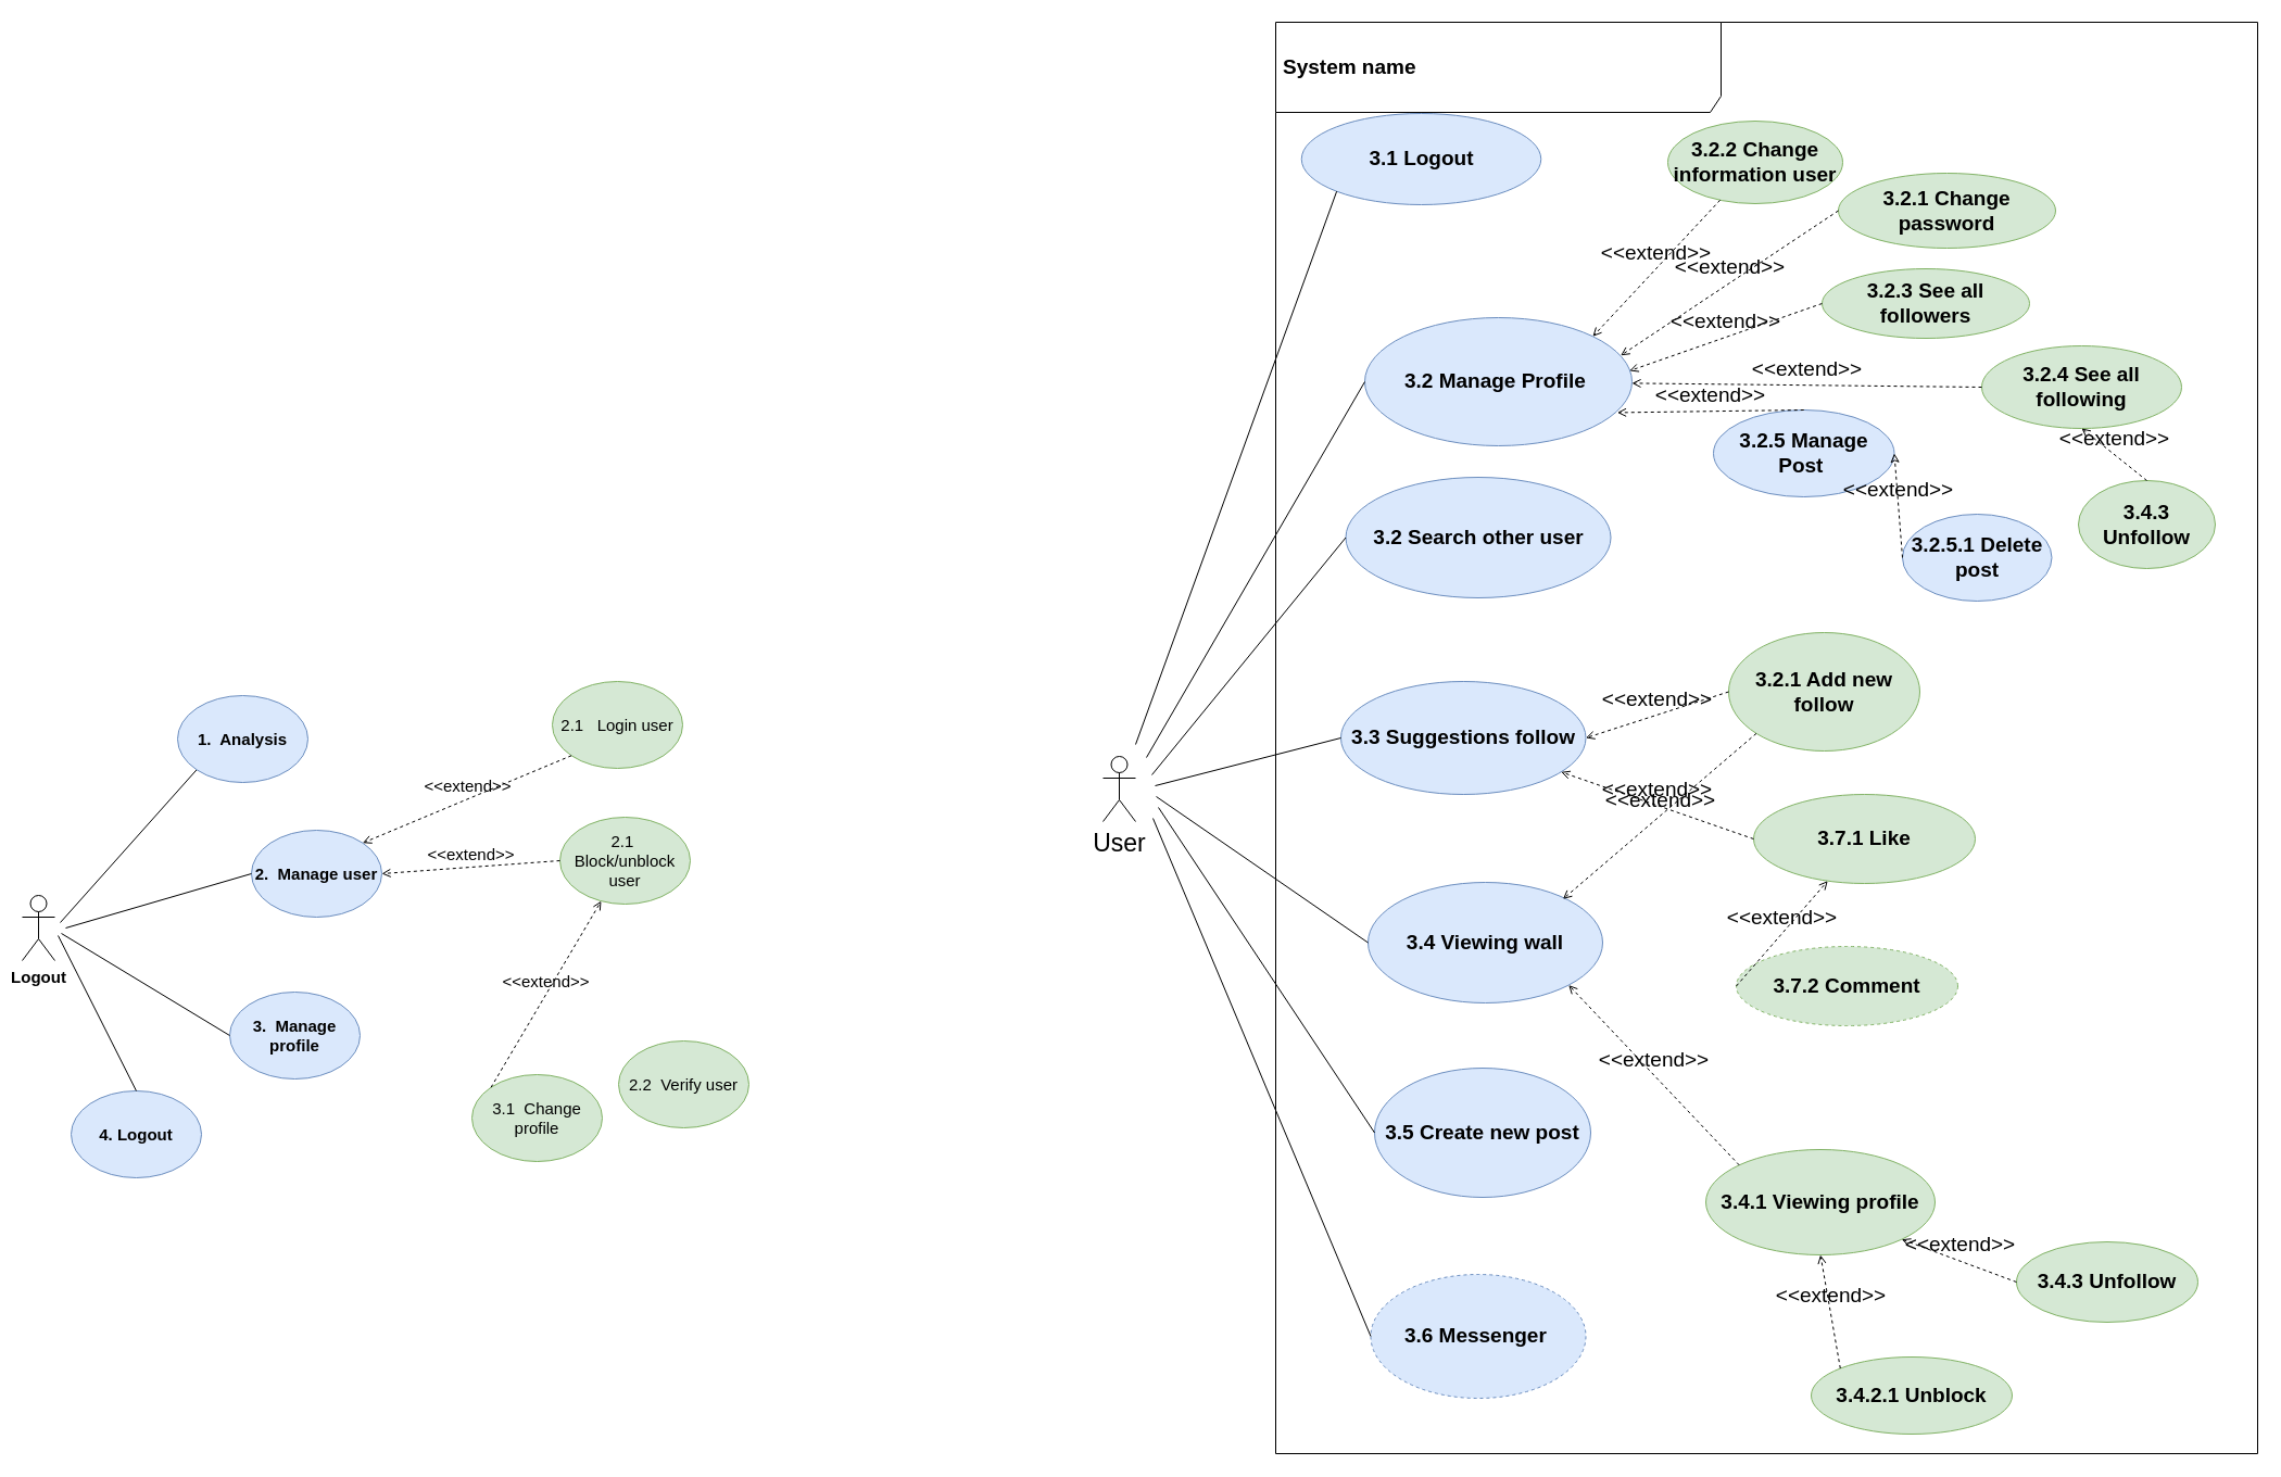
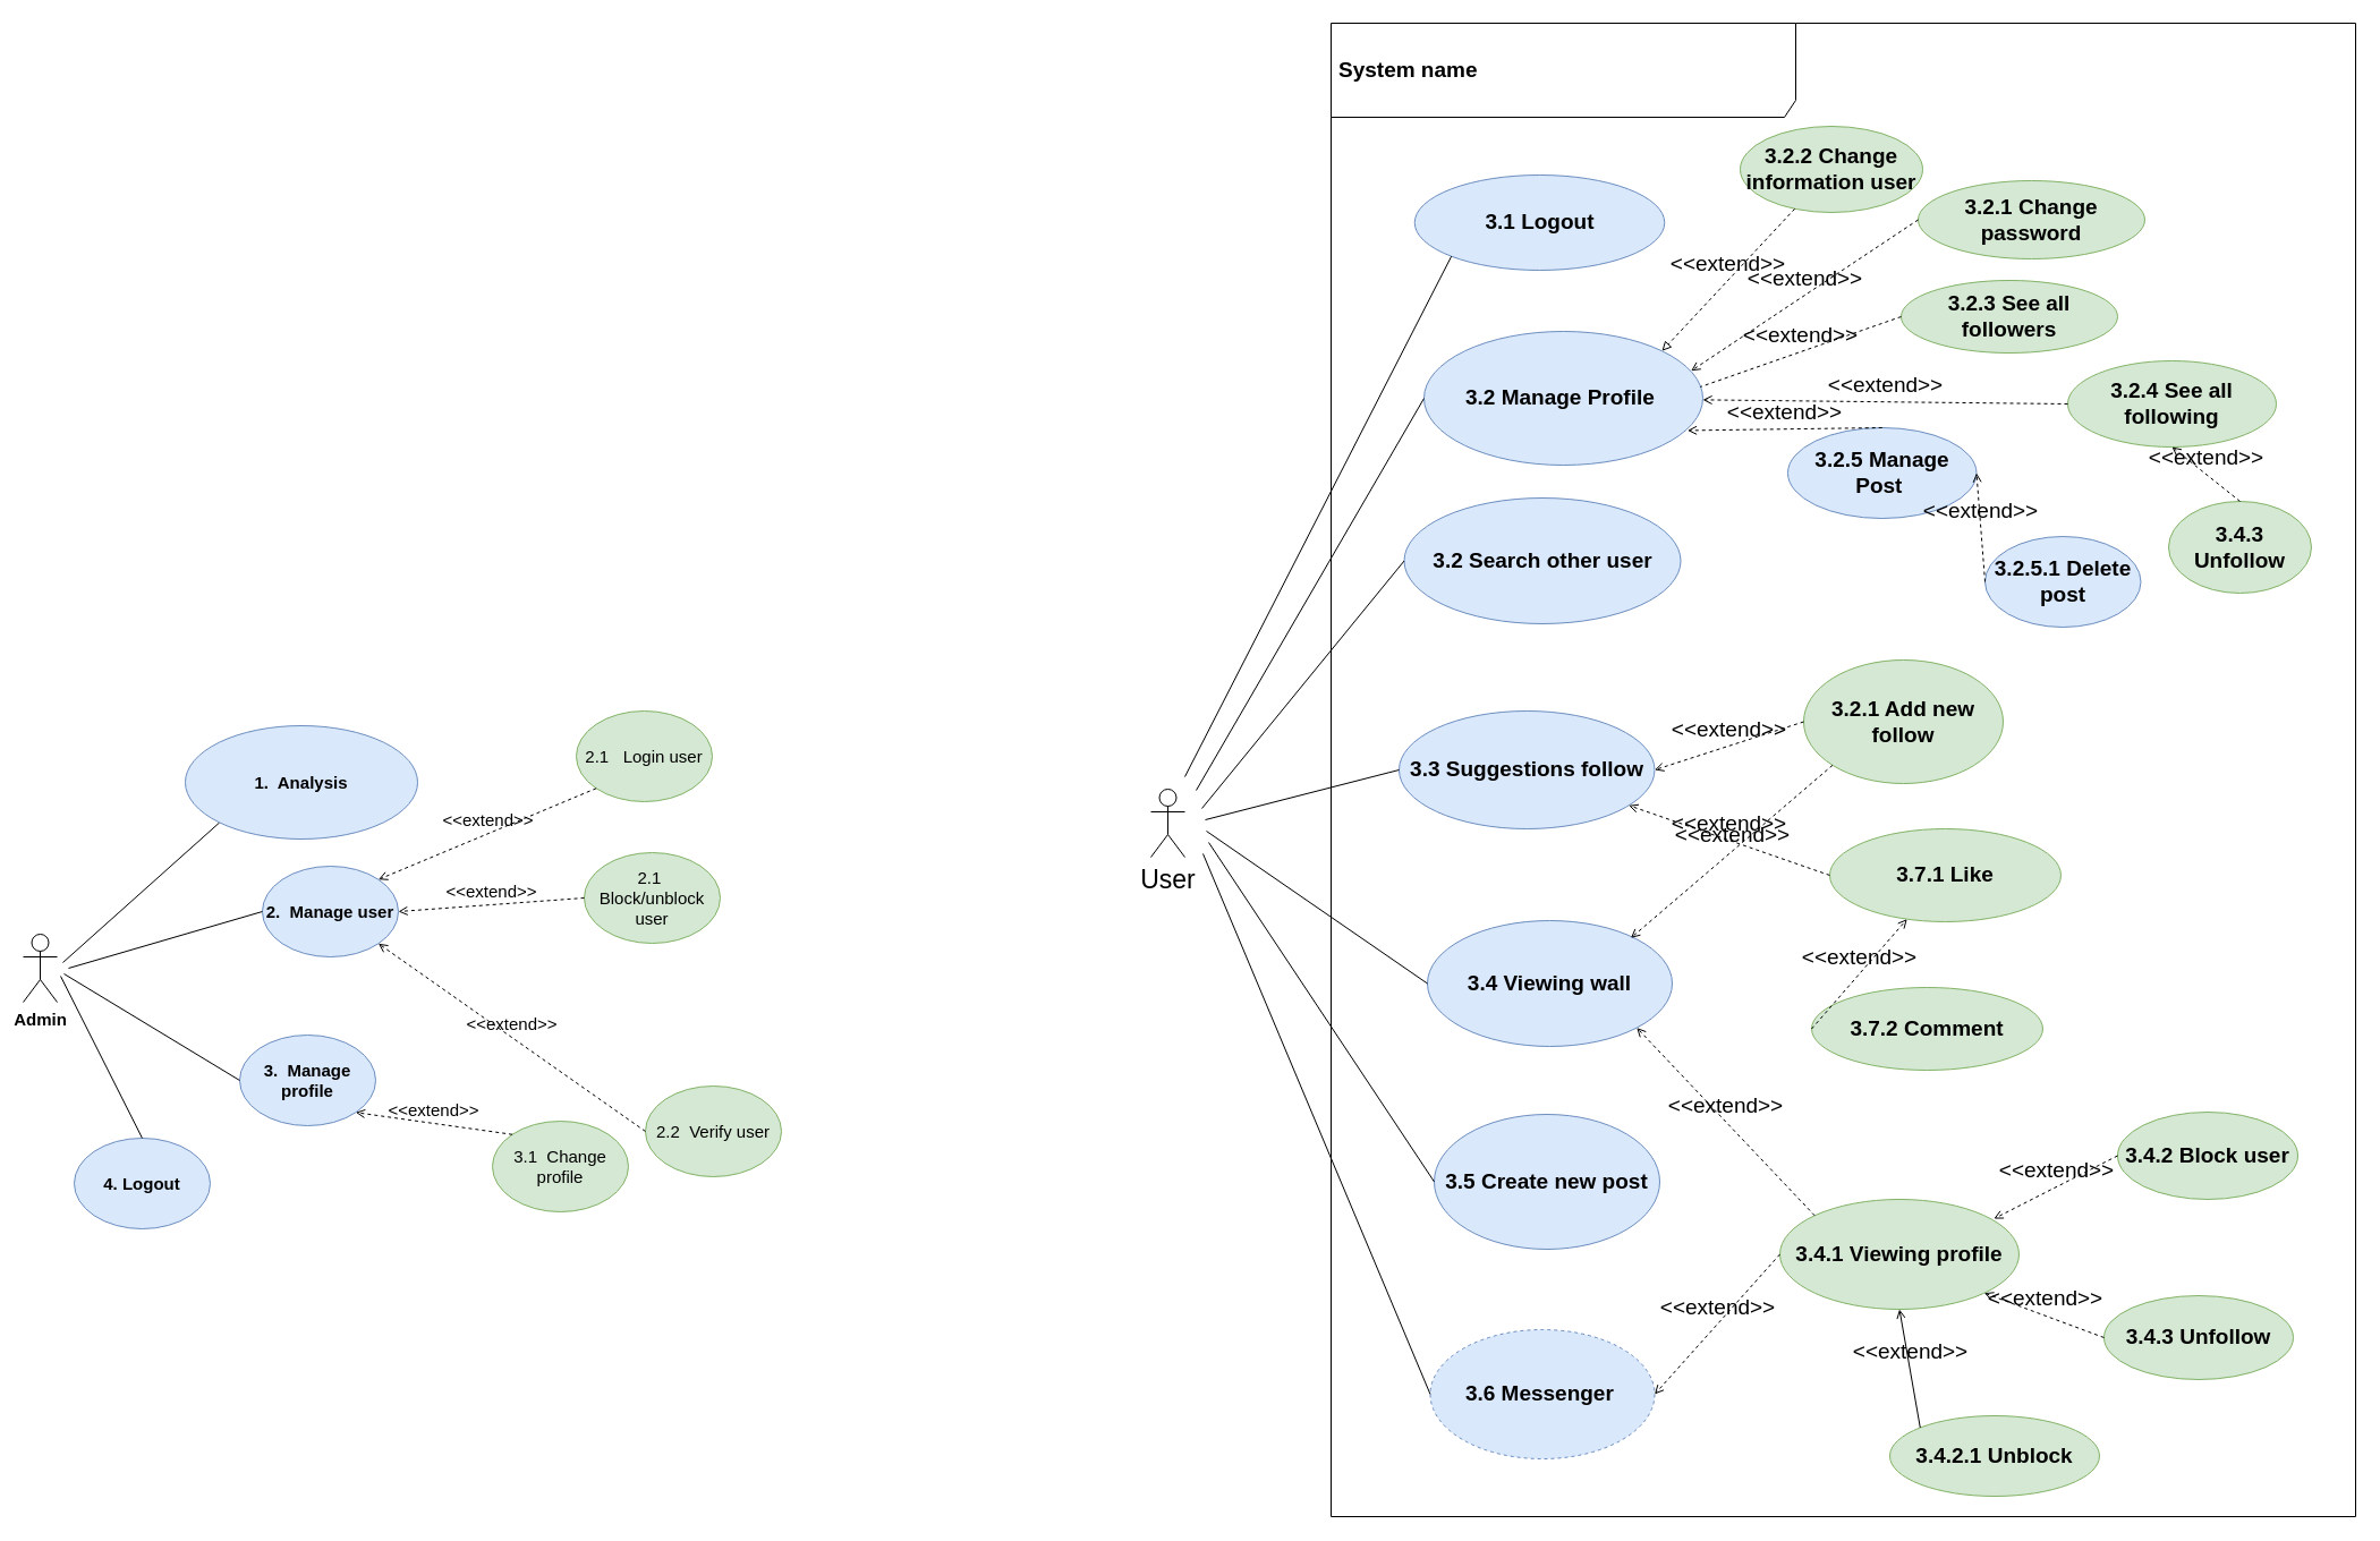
- <mxCell id="37" value="&lt;b style=&quot;font-size: 19px;&quot;&gt;3.1 Logout&lt;/b&gt;" style="ellipse;whiteSpace=wrap;html=1;fillColor=#dae8fc;strokeColor=#6c8ebf;fontSize=19;" parent="1" vertex="1"><mxGeometry x="1197.75" y="104" width="220.5" height="84" as="geometry" /></mxCell>
+ <mxCell id="37" value="&lt;b style=&quot;font-size: 19px;&quot;&gt;3.1 Logout&lt;/b&gt;" style="ellipse;whiteSpace=wrap;html=1;fillColor=#dae8fc;strokeColor=#6c8ebf;fontSize=19;" parent="1" vertex="1"><mxGeometry x="1247.75" y="154" width="220.5" height="84" as="geometry" /></mxCell>
- <mxCell id="32" value="&amp;lt;&amp;lt;extend&amp;gt;&amp;gt;" style="html=1;verticalAlign=bottom;labelBackgroundColor=none;endArrow=open;endFill=0;dashed=1;entryX=1;entryY=0;entryDx=0;entryDy=0;fontSize=19;" parent="1" source="27" target="21" edge="1"><mxGeometry width="160" relative="1" as="geometry"><mxPoint x="1663" y="399" as="sourcePoint" /><mxPoint x="1589" y="292" as="targetPoint" /></mxGeometry></mxCell>
+ <mxCell id="32" value="&amp;lt;&amp;lt;extend&amp;gt;&amp;gt;" style="html=1;verticalAlign=bottom;labelBackgroundColor=none;endArrow=block;endFill=0;dashed=1;entryX=1;entryY=0;entryDx=0;entryDy=0;fontSize=19;" parent="1" source="27" target="21" edge="1"><mxGeometry width="160" relative="1" as="geometry"><mxPoint x="1663" y="399" as="sourcePoint" /><mxPoint x="1589" y="292" as="targetPoint" /></mxGeometry></mxCell>
- <mxCell id="34" value="&amp;lt;&amp;lt;extend&amp;gt;&amp;gt;" style="html=1;verticalAlign=bottom;labelBackgroundColor=none;endArrow=open;endFill=0;dashed=1;exitX=0;exitY=0.5;exitDx=0;exitDy=0;entryX=0.991;entryY=0.415;entryDx=0;entryDy=0;fontSize=19;entryPerimeter=0;" parent="1" source="28" target="21" edge="1"><mxGeometry width="160" relative="1" as="geometry"><mxPoint x="1907" y="250" as="sourcePoint" /><mxPoint x="1597" y="301" as="targetPoint" /></mxGeometry></mxCell>
+ <mxCell id="34" value="&amp;lt;&amp;lt;extend&amp;gt;&amp;gt;" style="html=1;verticalAlign=bottom;labelBackgroundColor=none;endArrow=none;endFill=0;dashed=1;exitX=0;exitY=0.5;exitDx=0;exitDy=0;entryX=0.991;entryY=0.415;entryDx=0;entryDy=0;fontSize=19;entryPerimeter=0;" parent="1" source="28" target="21" edge="1"><mxGeometry width="160" relative="1" as="geometry"><mxPoint x="1907" y="250" as="sourcePoint" /><mxPoint x="1597" y="301" as="targetPoint" /></mxGeometry></mxCell>
- <mxCell id="25" value="&amp;lt;&amp;lt;extend&amp;gt;&amp;gt;" style="html=1;verticalAlign=bottom;labelBackgroundColor=none;endArrow=classic;endFill=0;dashed=1;entryX=1;entryY=0.5;entryDx=0;entryDy=0;exitX=0;exitY=0.5;exitDx=0;exitDy=0;fontSize=19;" parent="1" source="24" target="22" edge="1"><mxGeometry width="160" relative="1" as="geometry"><mxPoint x="1645.574" y="913.436" as="sourcePoint" /><mxPoint x="1470.426" y="900.004" as="targetPoint" /></mxGeometry></mxCell>
+ <mxCell id="25" value="&amp;lt;&amp;lt;extend&amp;gt;&amp;gt;" style="html=1;verticalAlign=bottom;labelBackgroundColor=none;endArrow=open;endFill=0;dashed=1;entryX=1;entryY=0.5;entryDx=0;entryDy=0;exitX=0;exitY=0.5;exitDx=0;exitDy=0;fontSize=19;" parent="1" source="24" target="22" edge="1"><mxGeometry width="160" relative="1" as="geometry"><mxPoint x="1645.574" y="913.436" as="sourcePoint" /><mxPoint x="1470.426" y="900.004" as="targetPoint" /></mxGeometry></mxCell>
- <mxCell id="6" value="1.&amp;nbsp; Analysis" style="ellipse;whiteSpace=wrap;html=1;fillColor=#dae8fc;strokeColor=#6c8ebf;fontSize=15;fontStyle=1" parent="1" vertex="1"><mxGeometry x="163" y="640" width="120" height="80" as="geometry" /></mxCell>
+ <mxCell id="6" value="1.&amp;nbsp; Analysis" style="ellipse;whiteSpace=wrap;html=1;fillColor=#dae8fc;strokeColor=#6c8ebf;fontSize=15;fontStyle=1" parent="1" vertex="1"><mxGeometry x="163" y="640" width="205" height="100" as="geometry" /></mxCell>
- <mxCell id="2" value="&lt;b&gt;Logout&lt;/b&gt;" style="shape=umlActor;verticalLabelPosition=bottom;verticalAlign=top;html=1;outlineConnect=0;fontSize=15;" parent="1" vertex="1"><mxGeometry x="20" y="824" width="30" height="60" as="geometry" /></mxCell>
+ <mxCell id="2" value="&lt;b&gt;Admin&lt;/b&gt;" style="shape=umlActor;verticalLabelPosition=bottom;verticalAlign=top;html=1;outlineConnect=0;fontSize=15;" parent="1" vertex="1"><mxGeometry x="20" y="824" width="30" height="60" as="geometry" /></mxCell>
- <mxCell id="49" value="&lt;b style=&quot;font-size: 19px;&quot;&gt;3.7.2 Comment&lt;/b&gt;" style="ellipse;whiteSpace=wrap;html=1;fillColor=#d5e8d4;strokeColor=#82b366;fontSize=19;dashed=1;" parent="1" vertex="1"><mxGeometry x="1598" y="871" width="204" height="73" as="geometry" /></mxCell>
+ <mxCell id="49" value="&lt;b style=&quot;font-size: 19px;&quot;&gt;3.7.2 Comment&lt;/b&gt;" style="ellipse;whiteSpace=wrap;html=1;fillColor=#d5e8d4;strokeColor=#82b366;fontSize=19;" parent="1" vertex="1"><mxGeometry x="1598" y="871" width="204" height="73" as="geometry" /></mxCell>
+ <mxCell id="11" value="&amp;lt;&amp;lt;extend&amp;gt;&amp;gt;" style="html=1;verticalAlign=bottom;labelBackgroundColor=none;endArrow=open;endFill=0;dashed=1;exitX=0;exitY=0.5;exitDx=0;exitDy=0;entryX=1;entryY=1;entryDx=0;entryDy=0;fontSize=15;" parent="1" source="9" target="4" edge="1"><mxGeometry width="160" relative="1" as="geometry"><mxPoint x="560" y="894" as="sourcePoint" /><mxPoint x="470" y="934" as="targetPoint" /></mxGeometry></mxCell>
- <mxCell id="13" value="&amp;lt;&amp;lt;extend&amp;gt;&amp;gt;" style="html=1;verticalAlign=bottom;labelBackgroundColor=none;endArrow=open;endFill=0;dashed=1;exitX=0;exitY=0;exitDx=0;exitDy=0;fontSize=15;" parent="1" source="12" target="8" edge="1"><mxGeometry width="160" relative="1" as="geometry"><mxPoint x="337.574" y="1035.716" as="sourcePoint" /><mxPoint x="262.426" y="1022.284" as="targetPoint" /></mxGeometry></mxCell>
+ <mxCell id="13" value="&amp;lt;&amp;lt;extend&amp;gt;&amp;gt;" style="html=1;verticalAlign=bottom;labelBackgroundColor=none;endArrow=open;endFill=0;dashed=1;exitX=0;exitY=0;exitDx=0;exitDy=0;entryX=1;entryY=1;entryDx=0;entryDy=0;fontSize=15;" parent="1" source="12" target="5" edge="1"><mxGeometry width="160" relative="1" as="geometry"><mxPoint x="337.574" y="1035.716" as="sourcePoint" /><mxPoint x="262.426" y="1022.284" as="targetPoint" /></mxGeometry></mxCell>
+ <mxCell id="45" value="&lt;b style=&quot;font-size: 19px;&quot;&gt;3.4.2 Block user&lt;/b&gt;" style="ellipse;whiteSpace=wrap;html=1;fillColor=#d5e8d4;strokeColor=#82b366;fontSize=19;" parent="1" vertex="1"><mxGeometry x="1868" y="981" width="159" height="77" as="geometry" /></mxCell>
+ <mxCell id="50" value="&amp;lt;&amp;lt;extend&amp;gt;&amp;gt;" style="html=1;verticalAlign=bottom;labelBackgroundColor=none;endArrow=open;endFill=0;dashed=1;fontSize=19;exitX=0;exitY=0.5;exitDx=0;exitDy=0;entryX=0.895;entryY=0.176;entryDx=0;entryDy=0;entryPerimeter=0;" parent="1" source="45" target="44" edge="1"><mxGeometry width="160" relative="1" as="geometry"><mxPoint x="1886" y="1050" as="sourcePoint" /><mxPoint x="1789" y="1060" as="targetPoint" /></mxGeometry></mxCell>
+ <mxCell id="53" value="&amp;lt;&amp;lt;extend&amp;gt;&amp;gt;" style="html=1;verticalAlign=bottom;labelBackgroundColor=none;endArrow=open;endFill=0;dashed=1;fontSize=19;exitX=0;exitY=0.5;exitDx=0;exitDy=0;entryX=1;entryY=0.5;entryDx=0;entryDy=0;" parent="1" source="44" target="39" edge="1"><mxGeometry width="160" relative="1" as="geometry"><mxPoint x="1906" y="1200" as="sourcePoint" /><mxPoint x="1789.077" y="1053.35" as="targetPoint" /></mxGeometry></mxCell>
- <mxCell id="52" value="&amp;lt;&amp;lt;extend&amp;gt;&amp;gt;" style="html=1;verticalAlign=bottom;labelBackgroundColor=none;endArrow=open;endFill=0;dashed=1;fontSize=19;exitX=0;exitY=0;exitDx=0;exitDy=0;entryX=0.5;entryY=1;entryDx=0;entryDy=0;" parent="1" source="47" target="44" edge="1"><mxGeometry width="160" relative="1" as="geometry"><mxPoint x="1910" y="1087" as="sourcePoint" /><mxPoint x="1810.316" y="1040.783" as="targetPoint" /></mxGeometry></mxCell>
+ <mxCell id="52" value="&amp;lt;&amp;lt;extend&amp;gt;&amp;gt;" style="html=1;verticalAlign=bottom;labelBackgroundColor=none;endArrow=open;endFill=0;dashed=0;fontSize=19;exitX=0;exitY=0;exitDx=0;exitDy=0;entryX=0.5;entryY=1;entryDx=0;entryDy=0;" parent="1" source="47" target="44" edge="1"><mxGeometry width="160" relative="1" as="geometry"><mxPoint x="1910" y="1087" as="sourcePoint" /><mxPoint x="1810.316" y="1040.783" as="targetPoint" /></mxGeometry></mxCell>
